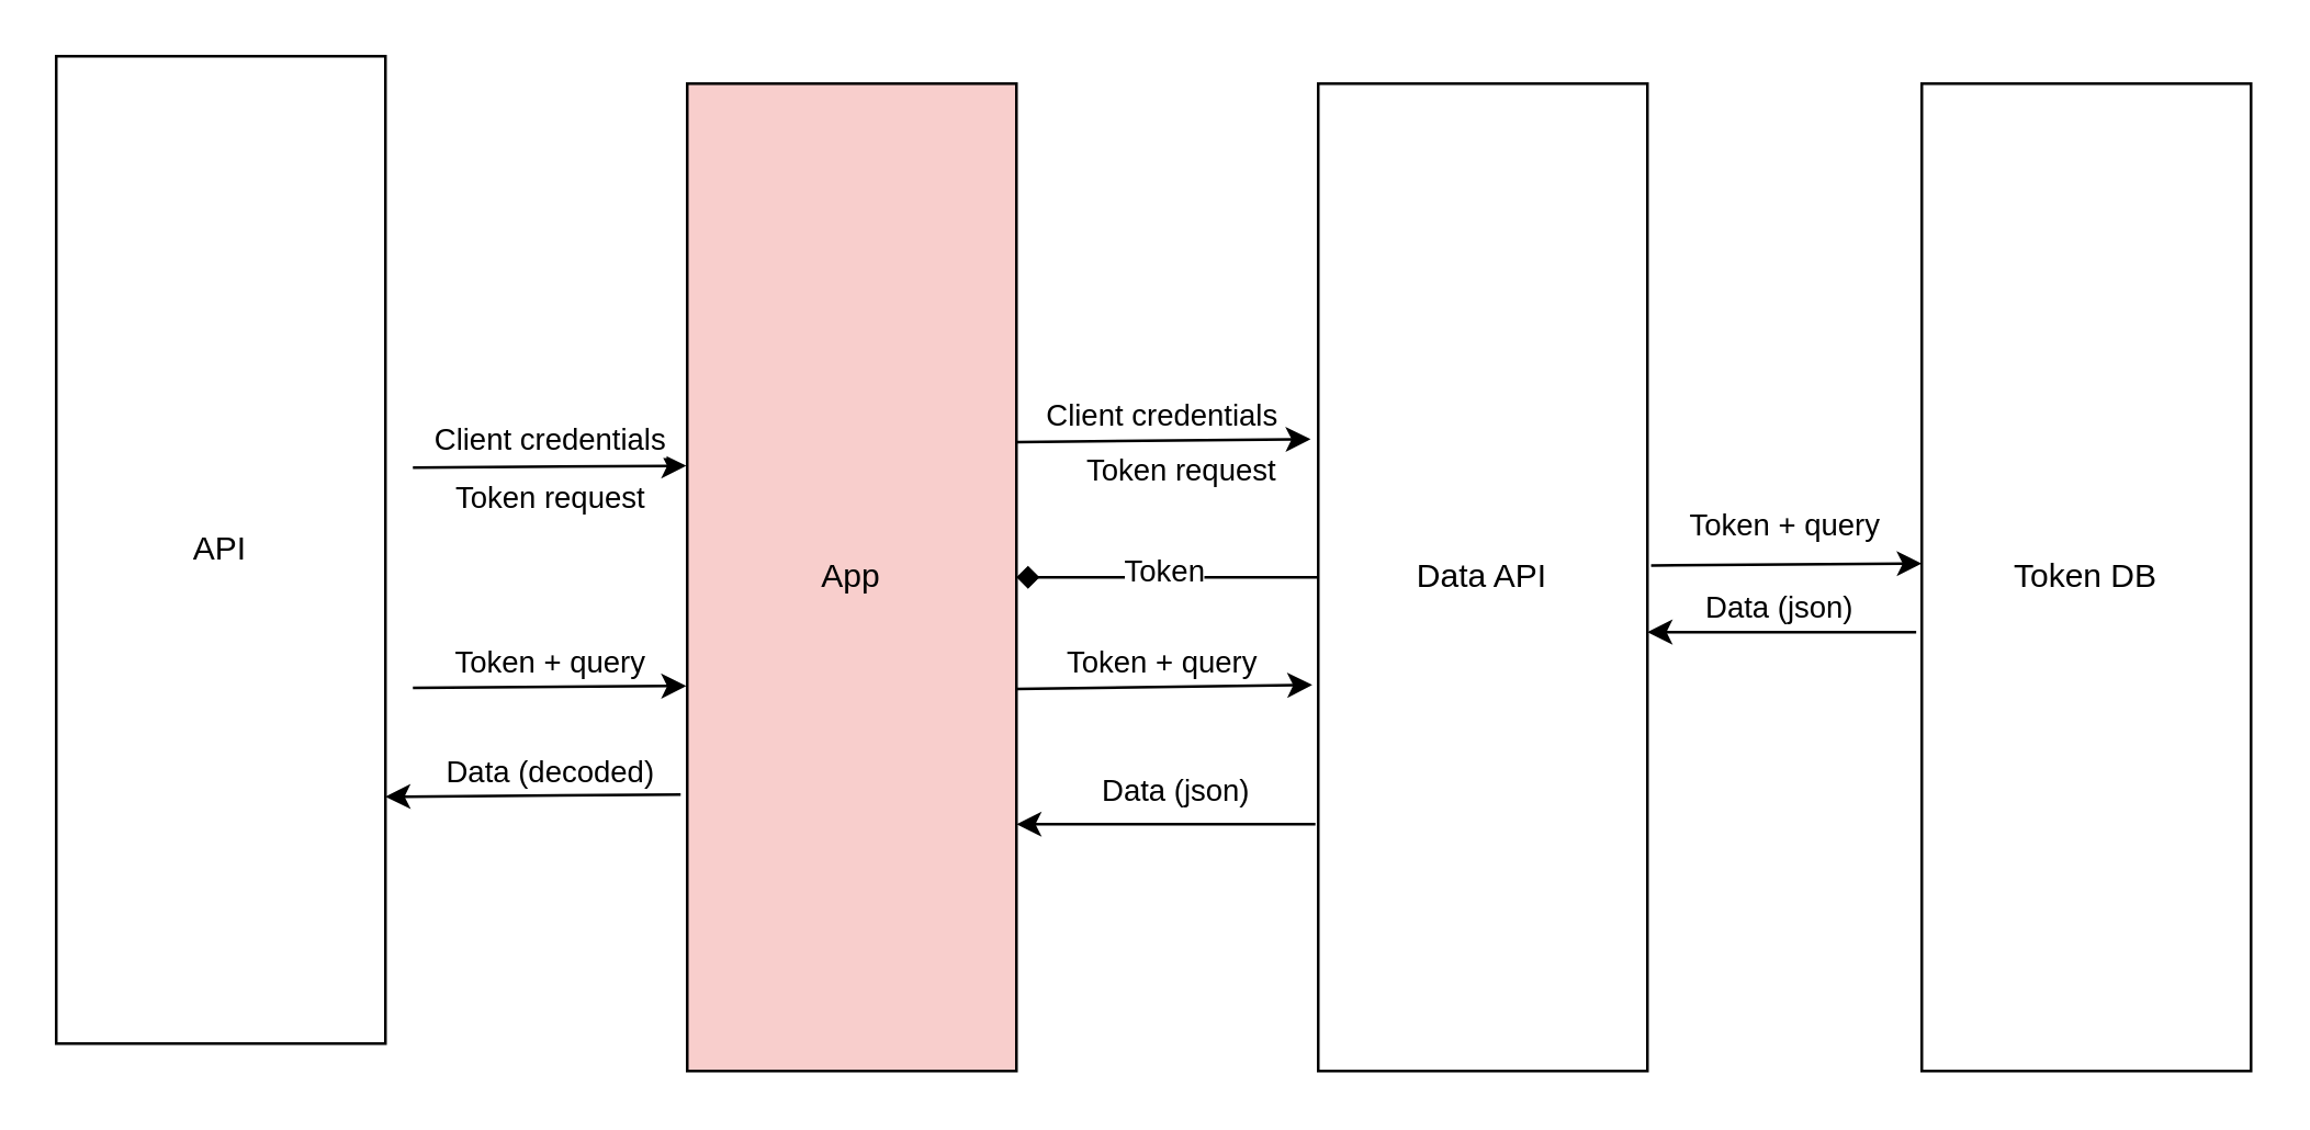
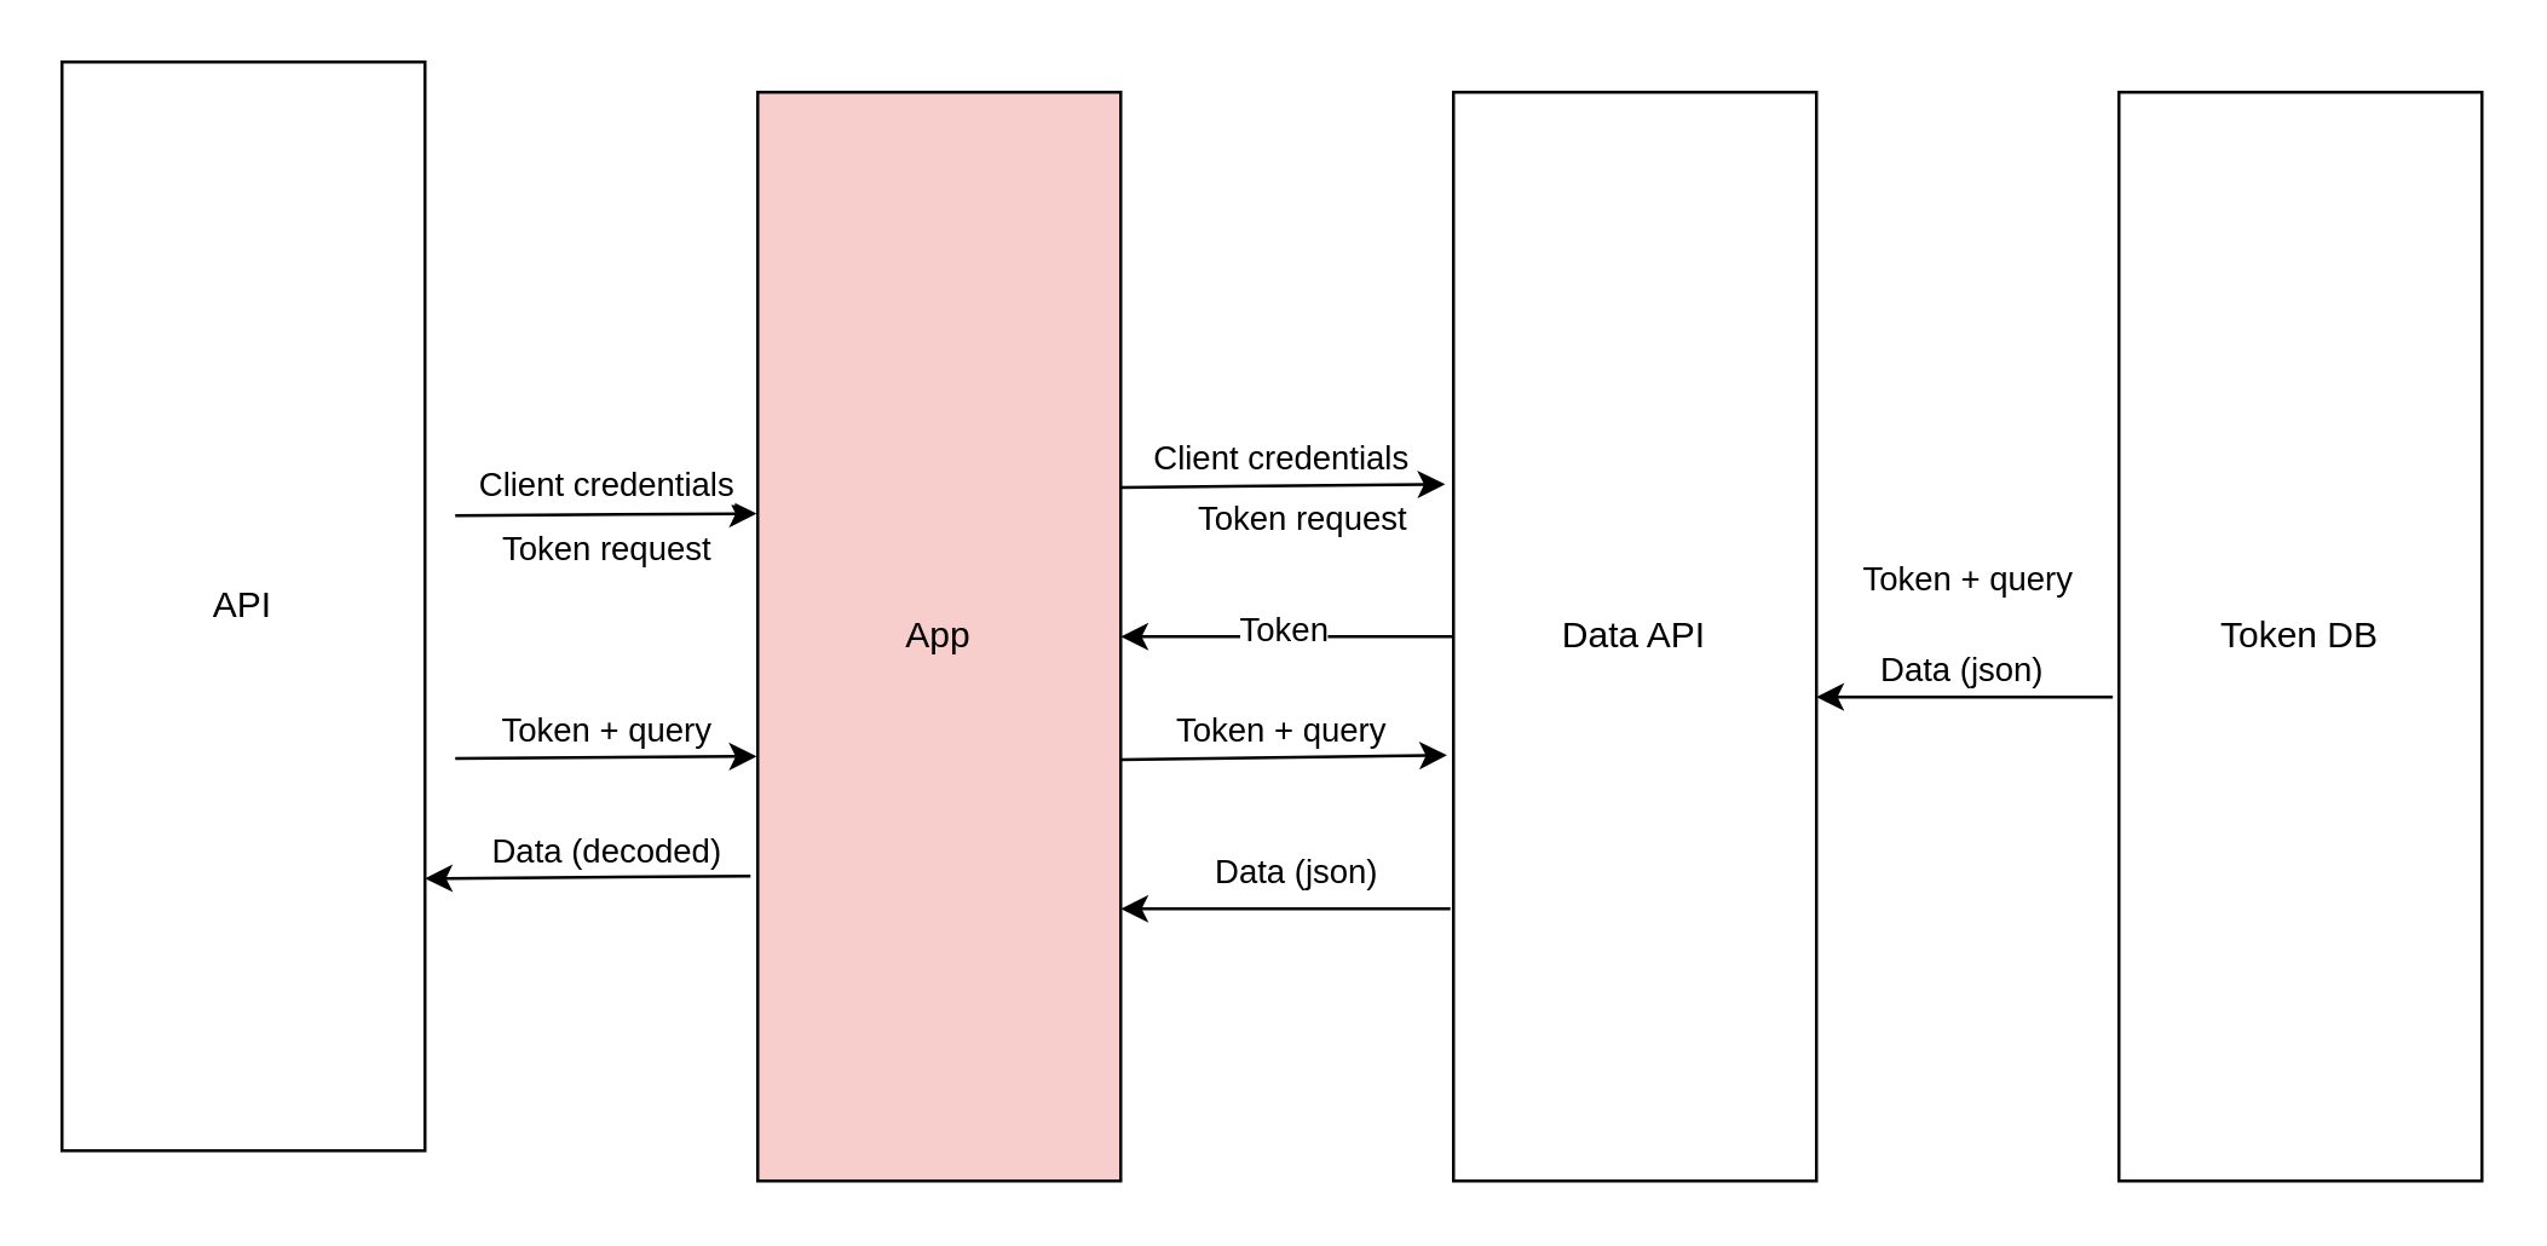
- <mxCell id="17" value="" style="endArrow=classic;html=1;rounded=0;exitX=1.011;exitY=0.488;exitDx=0;exitDy=0;exitPerimeter=0;entryX=0;entryY=0.486;entryDx=0;entryDy=0;entryPerimeter=0;" parent="1" source="3" target="4" edge="1"><mxGeometry width="50" height="50" relative="1" as="geometry"><mxPoint x="500" y="280" as="sourcePoint" /><mxPoint x="550" y="230" as="targetPoint" /></mxGeometry></mxCell>
- <mxCell id="9" value="" style="endArrow=diamond;html=1;rounded=0;exitX=0;exitY=0.5;exitDx=0;exitDy=0;entryX=1;entryY=0.5;entryDx=0;entryDy=0;" parent="1" source="3" target="2" edge="1"><mxGeometry width="50" height="50" relative="1" as="geometry"><mxPoint x="372.76" y="231.08" as="sourcePoint" /><mxPoint x="440" y="290" as="targetPoint" /><Array as="points"><mxPoint x="440" y="210" /><mxPoint x="410" y="210" /></Array></mxGeometry></mxCell>
+ <mxCell id="9" value="" style="endArrow=classic;html=1;rounded=0;exitX=0;exitY=0.5;exitDx=0;exitDy=0;entryX=1;entryY=0.5;entryDx=0;entryDy=0;" parent="1" source="3" target="2" edge="1"><mxGeometry width="50" height="50" relative="1" as="geometry"><mxPoint x="372.76" y="231.08" as="sourcePoint" /><mxPoint x="440" y="290" as="targetPoint" /><Array as="points"><mxPoint x="440" y="210" /><mxPoint x="410" y="210" /></Array></mxGeometry></mxCell>
